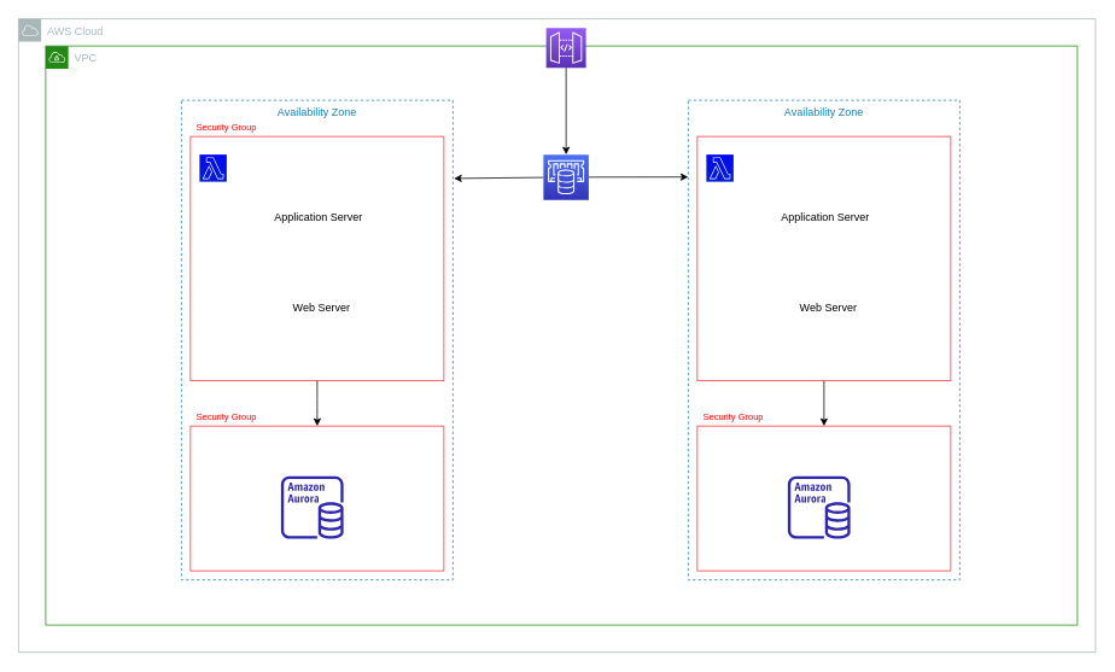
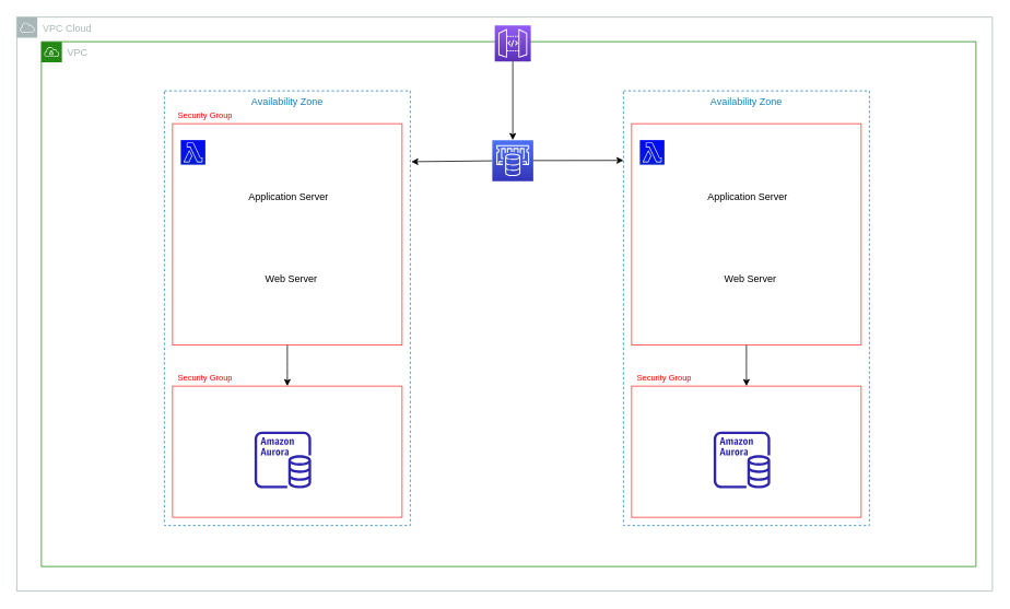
- <mxCell id="3" value="AWS Cloud" style="sketch=0;outlineConnect=0;gradientColor=none;html=1;whiteSpace=wrap;fontSize=12;fontStyle=0;shape=mxgraph.aws4.group;grIcon=mxgraph.aws4.group_aws_cloud;strokeColor=#AAB7B8;fillColor=none;verticalAlign=top;align=left;spacingLeft=30;fontColor=#AAB7B8;dashed=0;shadow=0;" vertex="1" parent="2"><mxGeometry x="20" y="20" width="1190" height="700" as="geometry" /></mxCell>
+ <mxCell id="3" value="VPC Cloud" style="sketch=0;outlineConnect=0;gradientColor=none;html=1;whiteSpace=wrap;fontSize=12;fontStyle=0;shape=mxgraph.aws4.group;grIcon=mxgraph.aws4.group_aws_cloud;strokeColor=#AAB7B8;fillColor=none;verticalAlign=top;align=left;spacingLeft=30;fontColor=#AAB7B8;dashed=0;shadow=0;" vertex="1" parent="2"><mxGeometry x="20" y="20" width="1190" height="700" as="geometry" /></mxCell>
